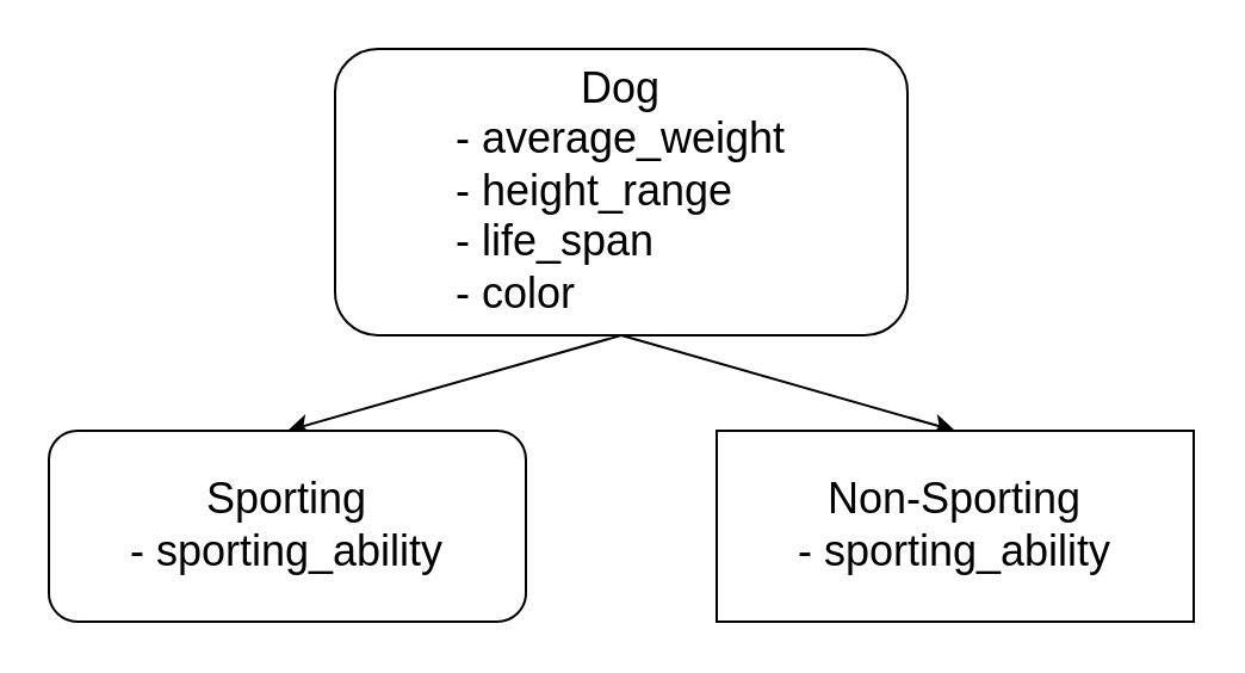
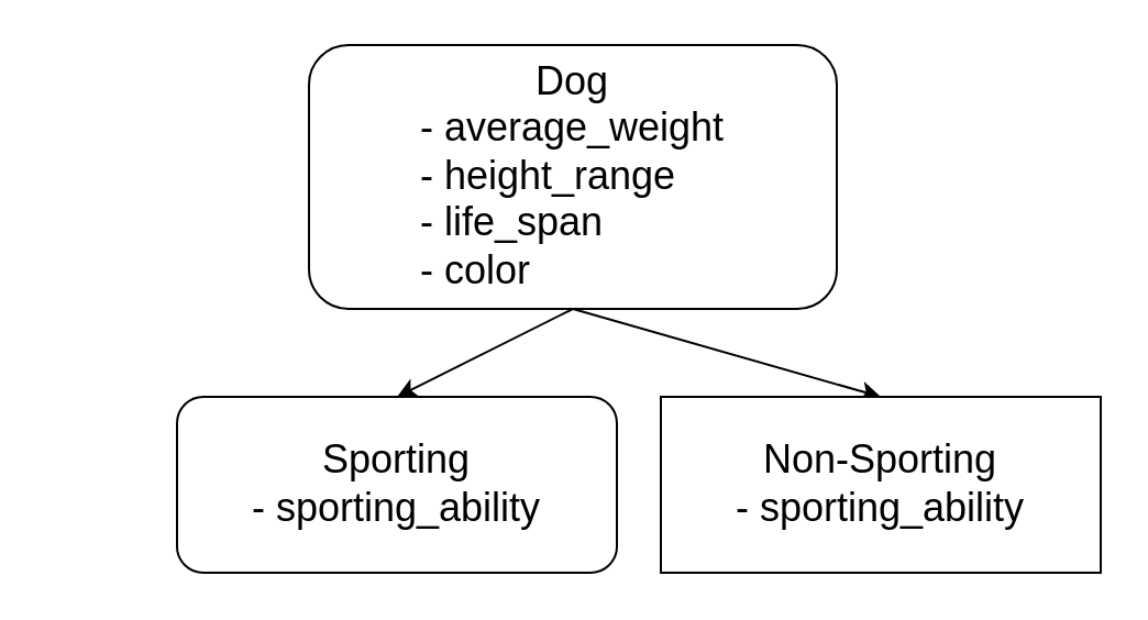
- <mxCell id="5" value="&lt;font style=&quot;font-size: 18px;&quot;&gt;Sporting&lt;/font&gt;&lt;div&gt;&lt;font style=&quot;font-size: 18px;&quot;&gt;- sporting_ability&lt;/font&gt;&lt;/div&gt;" style="rounded=1;whiteSpace=wrap;html=1;" vertex="1" parent="1"><mxGeometry x="20" y="180" width="200" height="80" as="geometry" /></mxCell>
+ <mxCell id="5" value="&lt;font style=&quot;font-size: 18px;&quot;&gt;Sporting&lt;/font&gt;&lt;div&gt;&lt;font style=&quot;font-size: 18px;&quot;&gt;- sporting_ability&lt;/font&gt;&lt;/div&gt;" style="rounded=1;whiteSpace=wrap;html=1;" vertex="1" parent="1"><mxGeometry x="80" y="180" width="200" height="80" as="geometry" /></mxCell>
